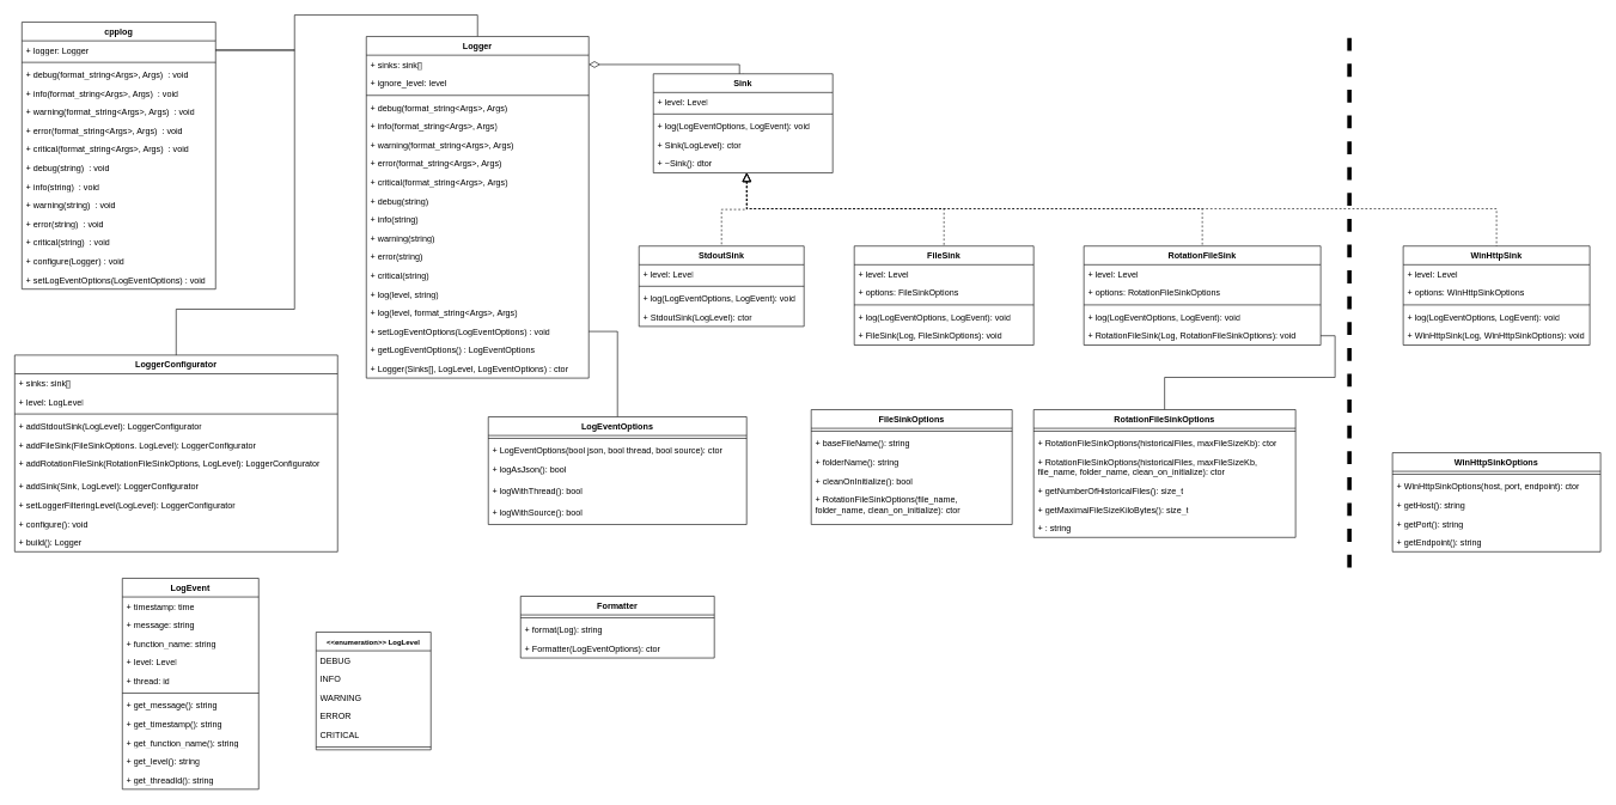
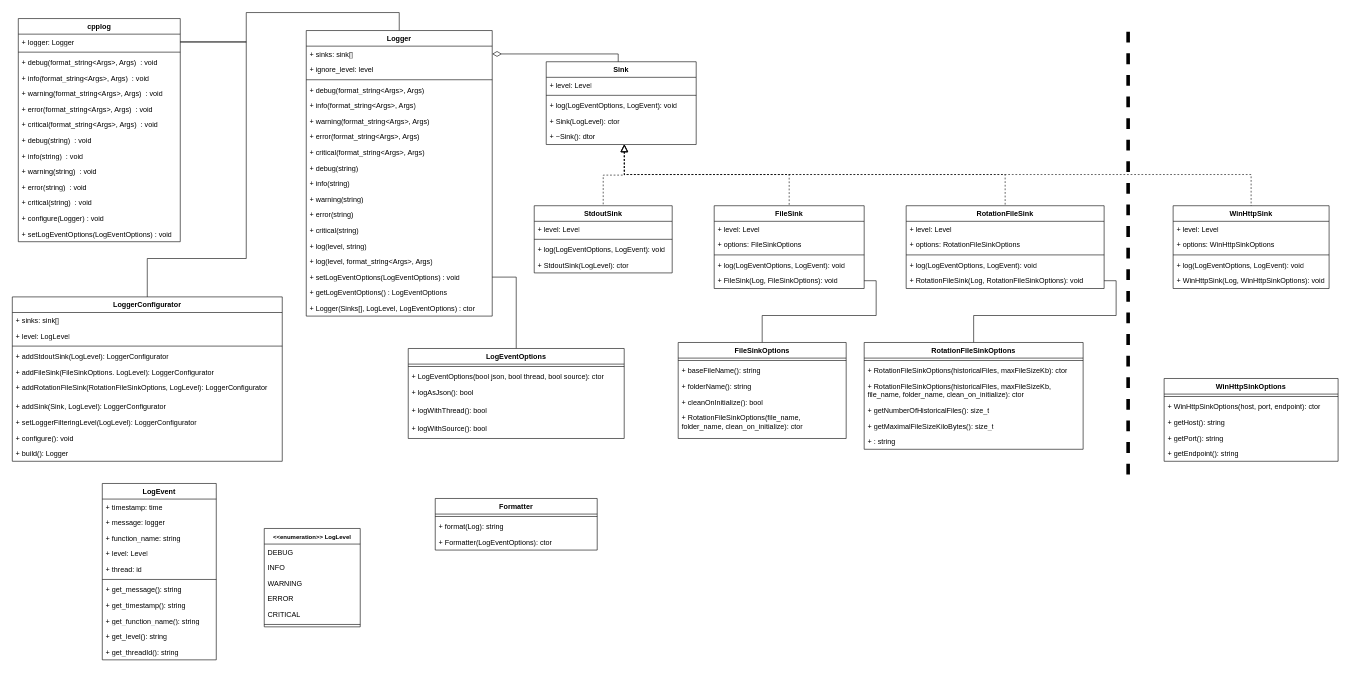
+ <mxCell id="112" style="edgeStyle=orthogonalEdgeStyle;rounded=0;orthogonalLoop=1;jettySize=auto;html=1;exitX=0.5;exitY=0;exitDx=0;exitDy=0;entryX=1;entryY=0.5;entryDx=0;entryDy=0;endArrow=none;startFill=0;" edge="1" parent="1" source="113" target="56"><mxGeometry relative="1" as="geometry" /></mxCell>
- <mxCell id="71" value="+ message: string" style="text;strokeColor=none;fillColor=none;align=left;verticalAlign=top;spacingLeft=4;spacingRight=4;overflow=hidden;rotatable=0;points=[[0,0.5],[1,0.5]];portConstraint=eastwest;whiteSpace=wrap;html=1;" parent="69" vertex="1"><mxGeometry y="52" width="190" height="26" as="geometry" /></mxCell>
+ <mxCell id="71" value="+ message: logger" style="text;strokeColor=none;fillColor=none;align=left;verticalAlign=top;spacingLeft=4;spacingRight=4;overflow=hidden;rotatable=0;points=[[0,0.5],[1,0.5]];portConstraint=eastwest;whiteSpace=wrap;html=1;" parent="69" vertex="1"><mxGeometry y="52" width="190" height="26" as="geometry" /></mxCell>
